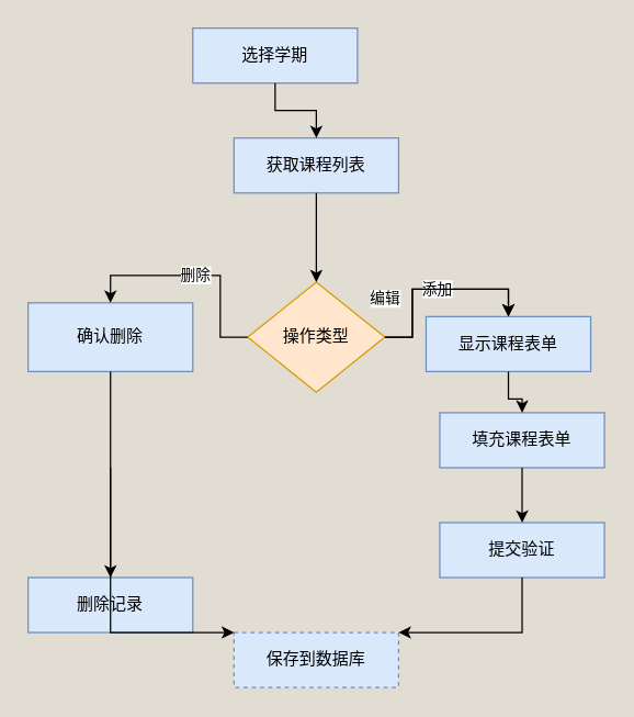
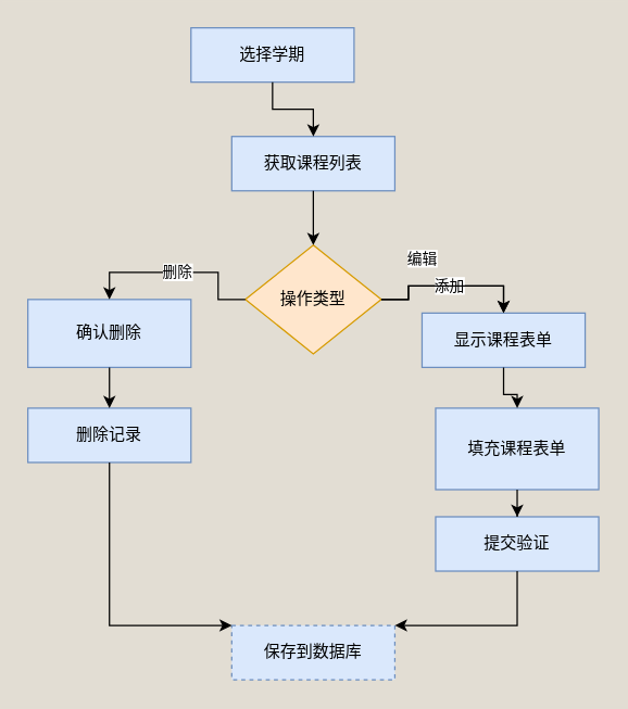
- <mxCell id="4" value="操作类型" style="rhombus;whiteSpace=wrap;html=1;fillColor=#ffe6cc;strokeColor=#d79b00;" parent="1" vertex="1"><mxGeometry x="180" y="205" width="100" height="80" as="geometry" /></mxCell>
+ <mxCell id="4" value="操作类型" style="rhombus;whiteSpace=wrap;html=1;fillColor=#ffe6cc;strokeColor=#d79b00;" parent="1" vertex="1"><mxGeometry x="180" y="180" width="100" height="80" as="geometry" /></mxCell>
- <mxCell id="6" value="填充课程表单" style="rounded=0;whiteSpace=wrap;html=1;fillColor=#dae8fc;strokeColor=#6c8ebf;" parent="1" vertex="1"><mxGeometry x="320" y="300" width="120" height="40" as="geometry" /></mxCell>
+ <mxCell id="6" value="填充课程表单" style="rounded=0;whiteSpace=wrap;html=1;fillColor=#dae8fc;strokeColor=#6c8ebf;" parent="1" vertex="1"><mxGeometry x="320" y="300" width="120" height="60" as="geometry" /></mxCell>
- <mxCell id="10" value="删除记录" style="rounded=0;whiteSpace=wrap;html=1;fillColor=#dae8fc;strokeColor=#6c8ebf;" parent="1" vertex="1"><mxGeometry x="20" y="420" width="120" height="40" as="geometry" /></mxCell>
+ <mxCell id="10" value="删除记录" style="rounded=0;whiteSpace=wrap;html=1;fillColor=#dae8fc;strokeColor=#6c8ebf;" parent="1" vertex="1"><mxGeometry x="20" y="300" width="120" height="40" as="geometry" /></mxCell>
